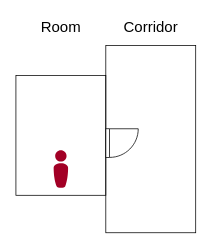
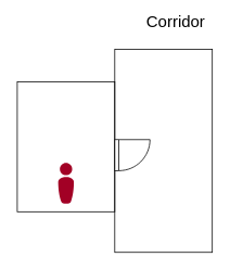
- <mxCell id="10" value="Room" style="text;html=1;align=center;verticalAlign=middle;whiteSpace=wrap;rounded=0;fontSize=20;" vertex="1" parent="1"><mxGeometry x="50.75" y="20" width="60" height="30" as="geometry" /></mxCell>
- <mxCell id="9" value="Corridor" style="text;html=1;align=center;verticalAlign=middle;whiteSpace=wrap;rounded=0;fontSize=20;" vertex="1" parent="1"><mxGeometry x="170.75" y="20" width="60" height="30" as="geometry" /></mxCell>
+ <mxCell id="9" value="Corridor" style="text;html=1;align=center;verticalAlign=middle;whiteSpace=wrap;rounded=0;fontSize=20;" vertex="1" parent="1"><mxGeometry x="185.75" y="10" width="60" height="30" as="geometry" /></mxCell>
